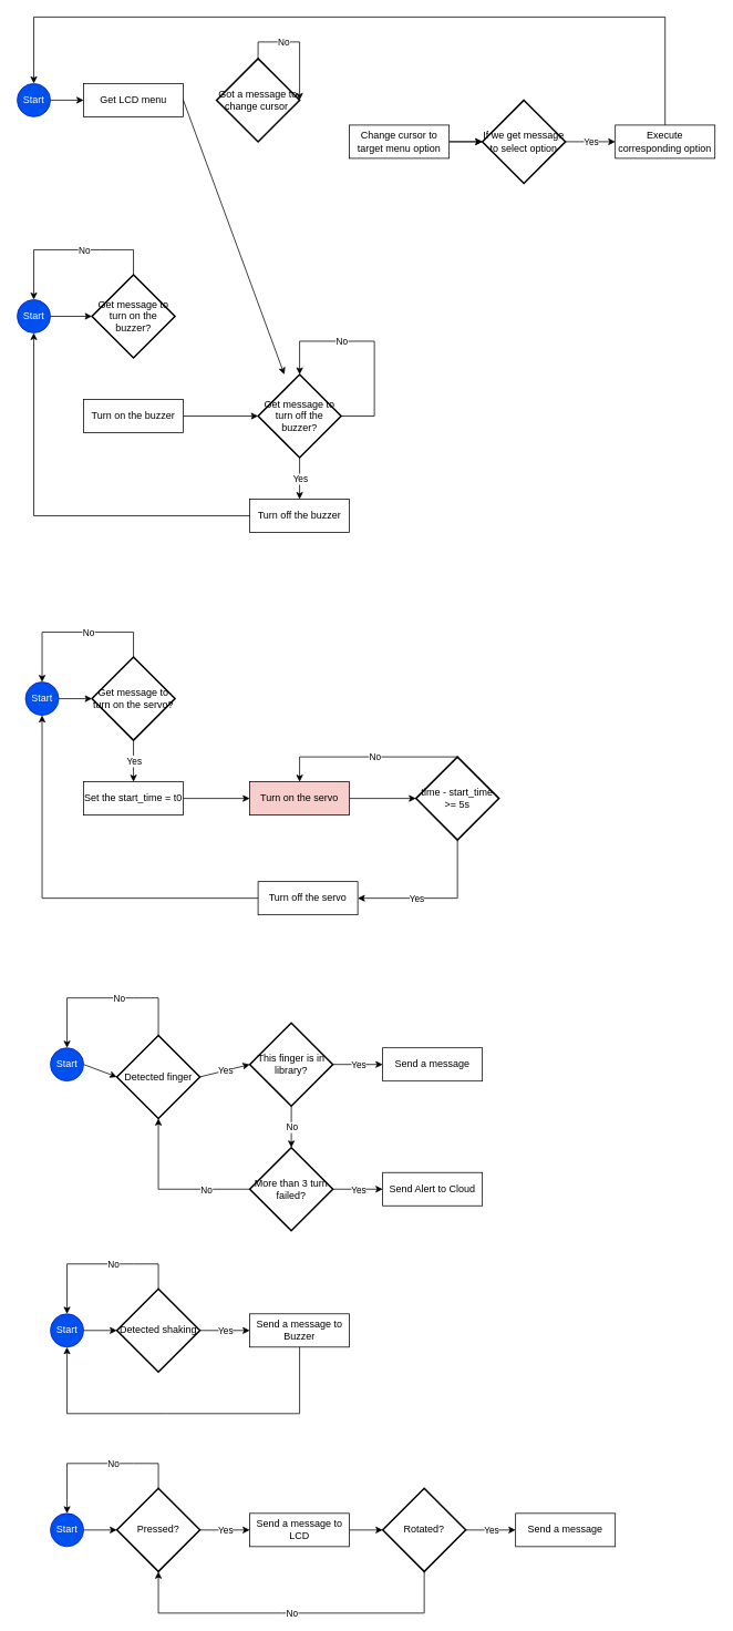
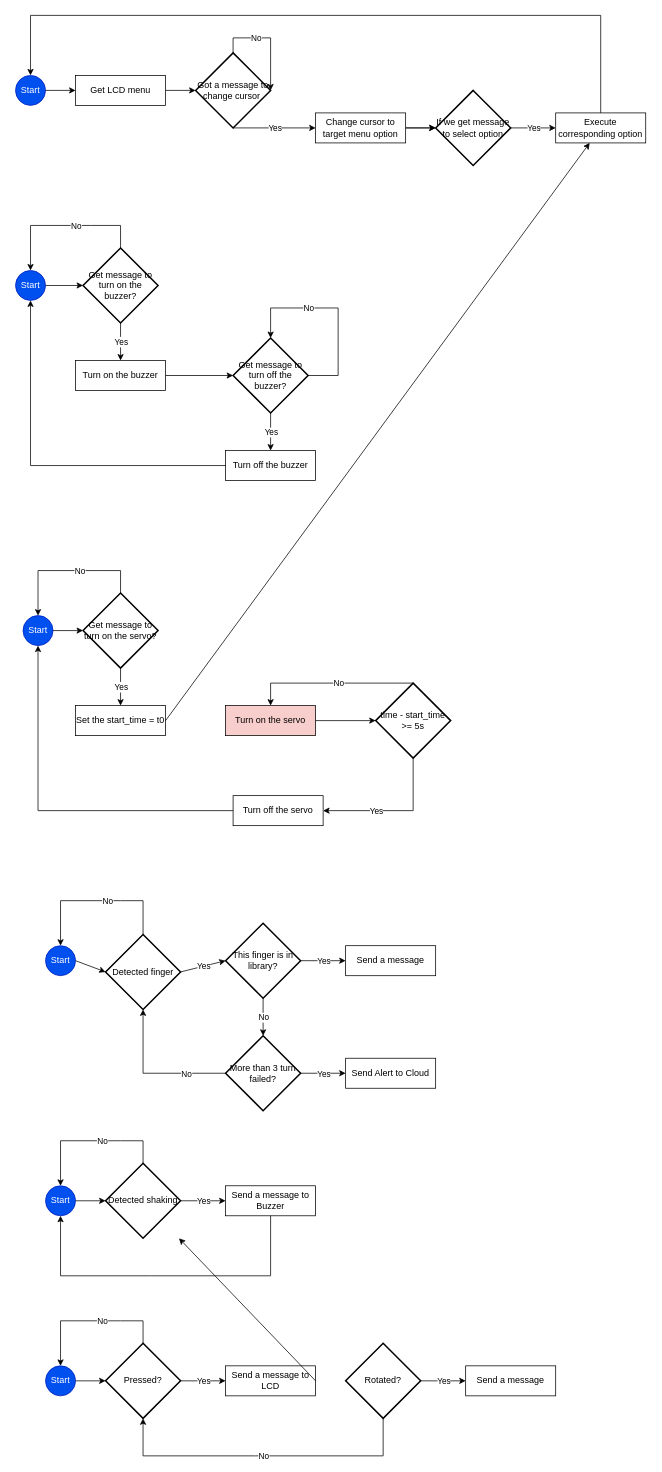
+ <mxCell id="43" value="v" style="endArrow=classic;html=1;rounded=0;exitX=0.5;exitY=1;exitDx=0;exitDy=0;exitPerimeter=0;entryX=0;entryY=0.5;entryDx=0;entryDy=0;" edge="1" parent="1" source="42" target="6"><mxGeometry relative="1" as="geometry"><mxPoint x="320" y="270" as="sourcePoint" /><mxPoint x="420" y="170" as="targetPoint" /></mxGeometry></mxCell>
+ <mxCell id="44" value="Yes" style="edgeLabel;resizable=0;html=1;;align=center;verticalAlign=middle;" connectable="0" vertex="1" parent="43"><mxGeometry relative="1" as="geometry" /></mxCell>
- <mxCell id="7" value="" style="endArrow=classic;html=1;rounded=0;exitX=1;exitY=0.5;exitDx=0;exitDy=0;" edge="1" parent="1" source="4" target="12"><mxGeometry width="50" height="50" relative="1" as="geometry"><mxPoint x="230" y="200" as="sourcePoint" /><mxPoint x="280" y="150" as="targetPoint" /></mxGeometry></mxCell>
+ <mxCell id="7" value="" style="endArrow=classic;html=1;rounded=0;exitX=1;exitY=0.5;exitDx=0;exitDy=0;entryX=0;entryY=0.5;entryDx=0;entryDy=0;entryPerimeter=0;" edge="1" parent="1" source="4" target="42"><mxGeometry width="50" height="50" relative="1" as="geometry"><mxPoint x="230" y="200" as="sourcePoint" /><mxPoint x="280" y="150" as="targetPoint" /></mxGeometry></mxCell>
+ <mxCell id="15" value="v" style="endArrow=classic;html=1;rounded=0;exitX=0.5;exitY=1;exitDx=0;exitDy=0;exitPerimeter=0;entryX=0.5;entryY=0;entryDx=0;entryDy=0;" edge="1" parent="1" source="10" target="9"><mxGeometry relative="1" as="geometry"><mxPoint x="149.71" y="430" as="sourcePoint" /><mxPoint x="149.71" y="470" as="targetPoint" /></mxGeometry></mxCell>
+ <mxCell id="16" value="Yes" style="edgeLabel;resizable=0;html=1;;align=center;verticalAlign=middle;" connectable="0" vertex="1" parent="15"><mxGeometry relative="1" as="geometry" /></mxCell>
- <mxCell id="36" value="" style="endArrow=classic;html=1;rounded=0;exitX=1;exitY=0.5;exitDx=0;exitDy=0;entryX=0;entryY=0.5;entryDx=0;entryDy=0;" edge="1" parent="1" source="34" target="25"><mxGeometry width="50" height="50" relative="1" as="geometry"><mxPoint x="280" y="980" as="sourcePoint" /><mxPoint x="330" y="930" as="targetPoint" /></mxGeometry></mxCell>
+ <mxCell id="36" value="" style="endArrow=classic;html=1;rounded=0;exitX=1;exitY=0.5;exitDx=0;exitDy=0;" edge="1" parent="1" source="34" target="49"><mxGeometry width="50" height="50" relative="1" as="geometry"><mxPoint x="280" y="980" as="sourcePoint" /><mxPoint x="330" y="930" as="targetPoint" /></mxGeometry></mxCell>
- <mxCell id="95" value="" style="endArrow=classic;html=1;rounded=0;exitX=1;exitY=0.5;exitDx=0;exitDy=0;entryX=0;entryY=0.5;entryDx=0;entryDy=0;entryPerimeter=0;" edge="1" parent="1" source="94" target="89"><mxGeometry width="50" height="50" relative="1" as="geometry"><mxPoint x="420" y="1950" as="sourcePoint" /><mxPoint x="470" y="1900" as="targetPoint" /></mxGeometry></mxCell>
+ <mxCell id="95" value="" style="endArrow=classic;html=1;rounded=0;exitX=1;exitY=0.5;exitDx=0;exitDy=0;" edge="1" parent="1" source="94" target="74"><mxGeometry width="50" height="50" relative="1" as="geometry"><mxPoint x="420" y="1950" as="sourcePoint" /><mxPoint x="470" y="1900" as="targetPoint" /></mxGeometry></mxCell>
